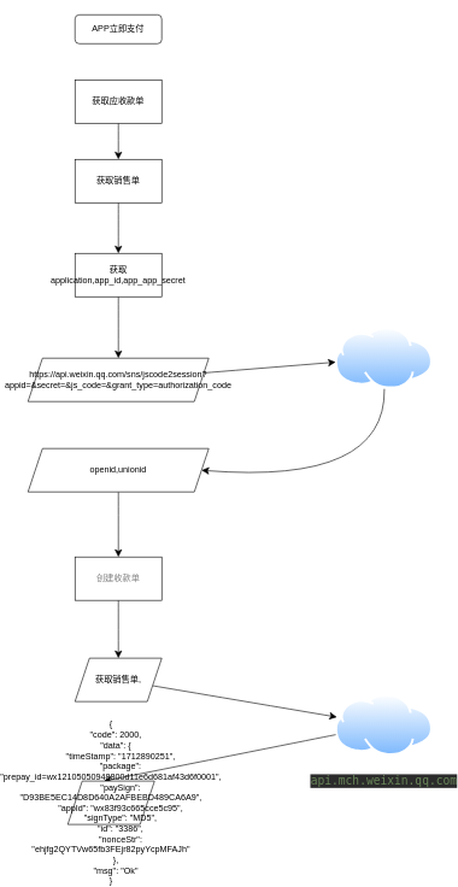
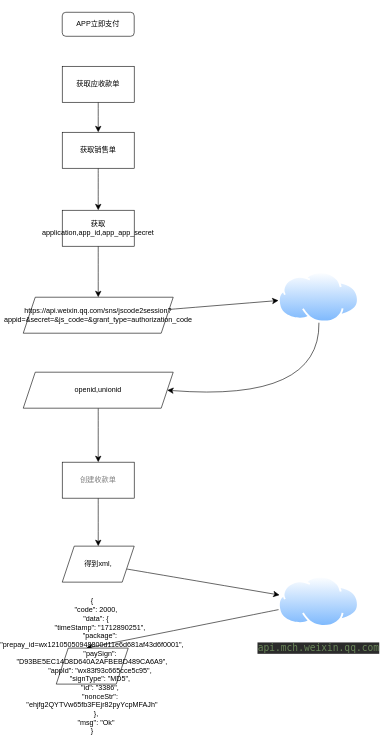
- <mxCell id="18" value="获取销售单," style="shape=parallelogram;perimeter=parallelogramPerimeter;whiteSpace=wrap;html=1;fixedSize=1;" vertex="1" parent="1"><mxGeometry x="85" y="910" width="120" height="60" as="geometry" /></mxCell>
+ <mxCell id="18" value="得到xml," style="shape=parallelogram;perimeter=parallelogramPerimeter;whiteSpace=wrap;html=1;fixedSize=1;" vertex="1" parent="1"><mxGeometry x="85" y="910" width="120" height="60" as="geometry" /></mxCell>
